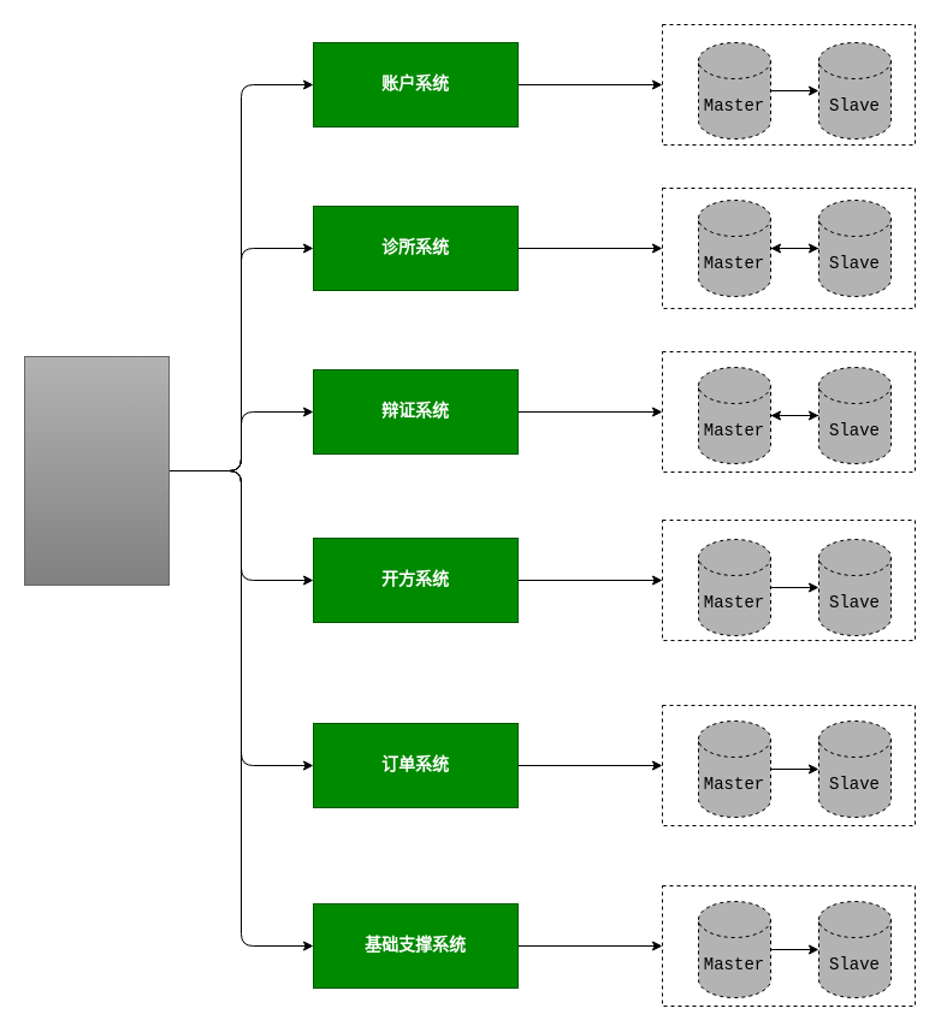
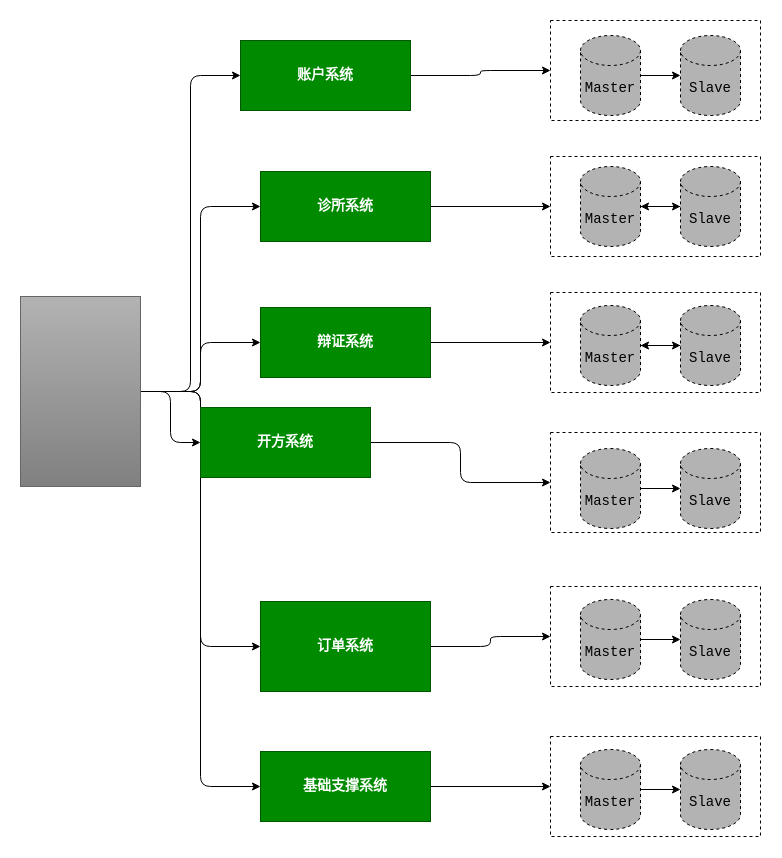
- <mxCell id="10" value="&lt;b&gt;账户系统&lt;/b&gt;" style="rounded=0;whiteSpace=wrap;html=1;fontFamily=Courier New;fontSize=14;fillColor=#008a00;fontColor=#ffffff;strokeColor=#005700;" vertex="1" parent="1"><mxGeometry x="260" y="35" width="170" height="70" as="geometry" /></mxCell>
+ <mxCell id="10" value="&lt;b&gt;账户系统&lt;/b&gt;" style="rounded=0;whiteSpace=wrap;html=1;fontFamily=Courier New;fontSize=14;fillColor=#008a00;fontColor=#ffffff;strokeColor=#005700;" vertex="1" parent="1"><mxGeometry x="240" y="40" width="170" height="70" as="geometry" /></mxCell>
- <mxCell id="14" value="&lt;b&gt;开方系统&lt;/b&gt;" style="rounded=0;whiteSpace=wrap;html=1;fontFamily=Courier New;fontSize=14;fillColor=#008a00;fontColor=#ffffff;strokeColor=#005700;" vertex="1" parent="1"><mxGeometry x="260" y="447" width="170" height="70" as="geometry" /></mxCell>
+ <mxCell id="14" value="&lt;b&gt;开方系统&lt;/b&gt;" style="rounded=0;whiteSpace=wrap;html=1;fontFamily=Courier New;fontSize=14;fillColor=#008a00;fontColor=#ffffff;strokeColor=#005700;" vertex="1" parent="1"><mxGeometry x="200" y="407" width="170" height="70" as="geometry" /></mxCell>
- <mxCell id="16" value="&lt;b&gt;订单系统&lt;/b&gt;" style="rounded=0;whiteSpace=wrap;html=1;fontFamily=Courier New;fontSize=14;fillColor=#008a00;fontColor=#ffffff;strokeColor=#005700;" vertex="1" parent="1"><mxGeometry x="260" y="601" width="170" height="70" as="geometry" /></mxCell>
+ <mxCell id="16" value="&lt;b&gt;订单系统&lt;/b&gt;" style="rounded=0;whiteSpace=wrap;html=1;fontFamily=Courier New;fontSize=14;fillColor=#008a00;fontColor=#ffffff;strokeColor=#005700;" vertex="1" parent="1"><mxGeometry x="260" y="601" width="170" height="90" as="geometry" /></mxCell>
